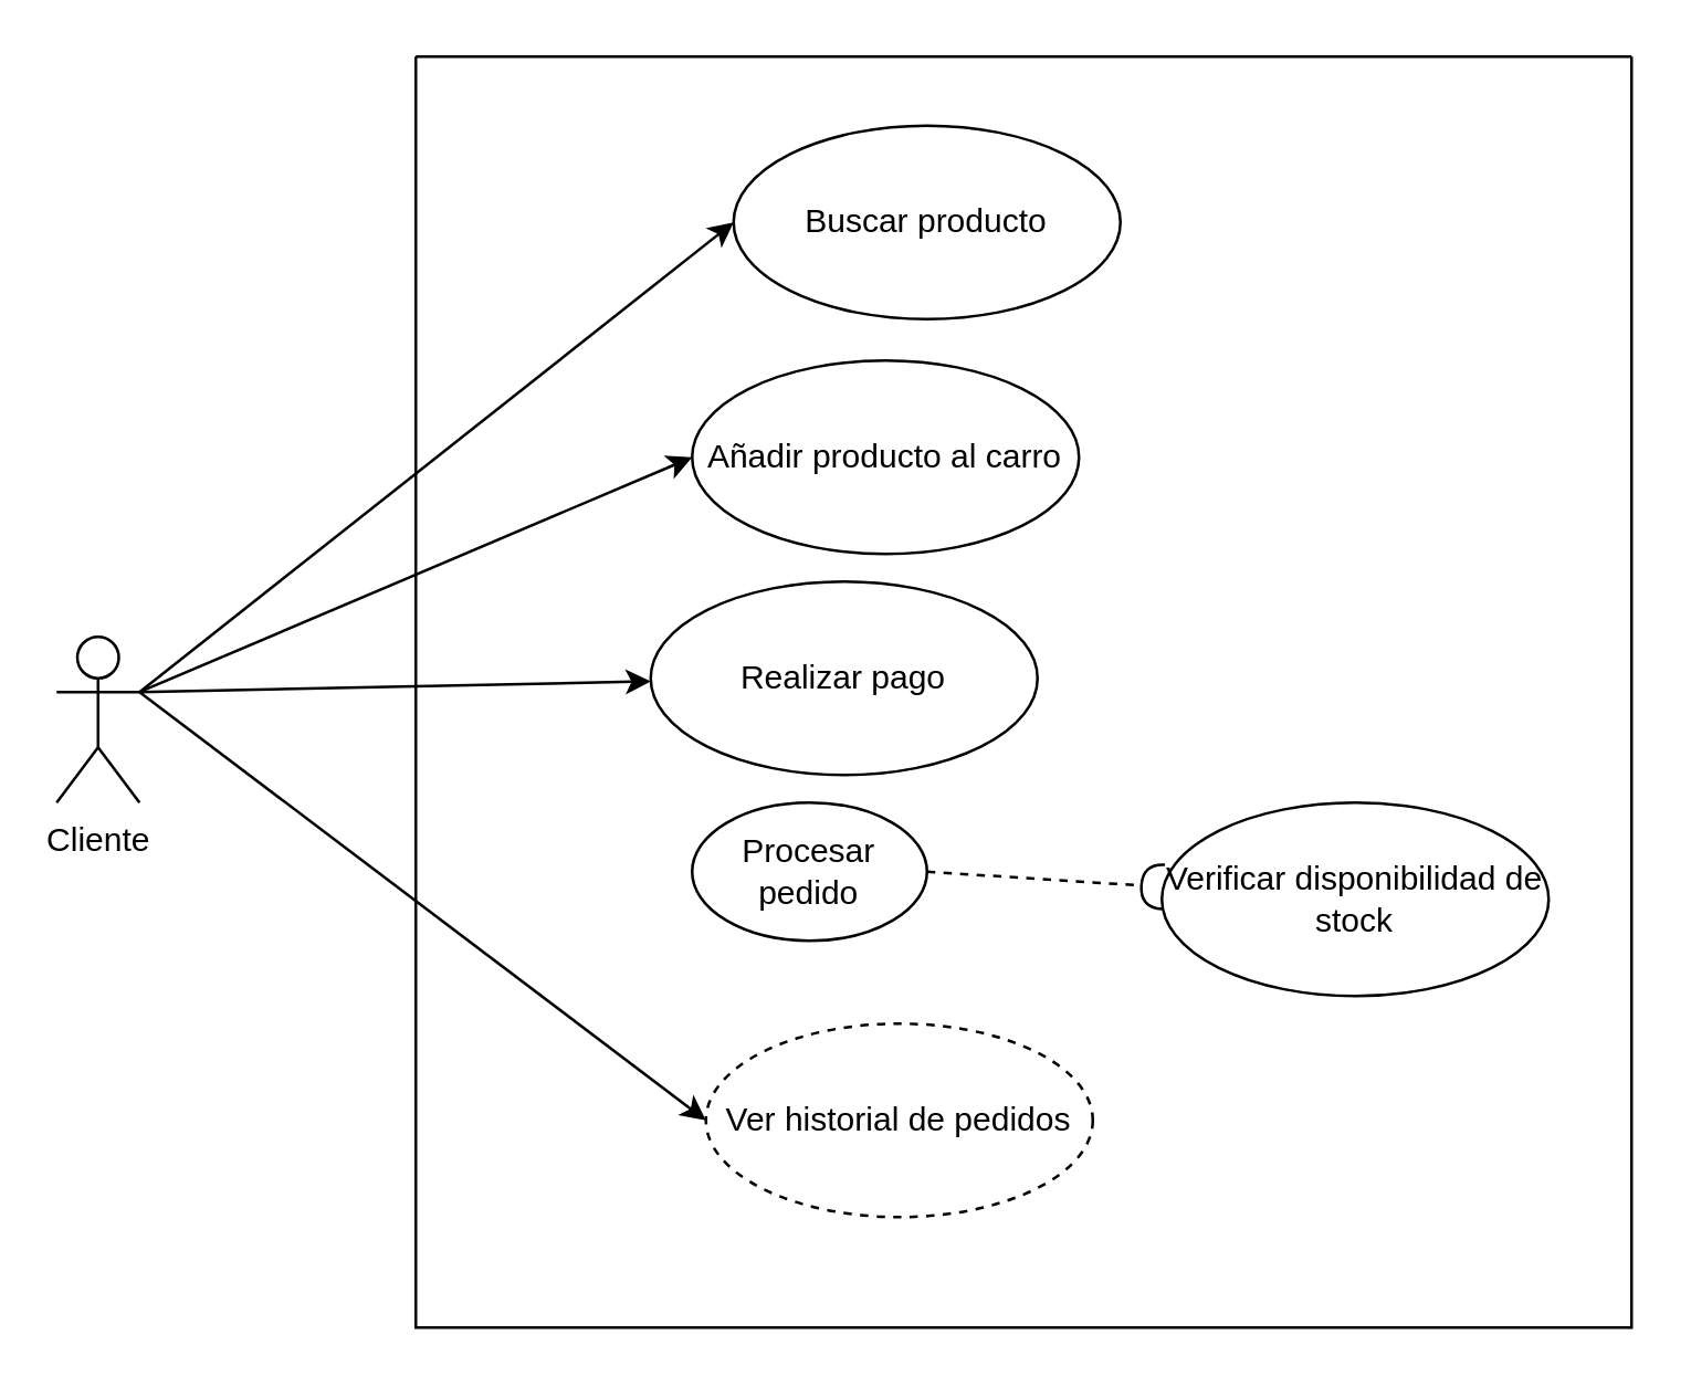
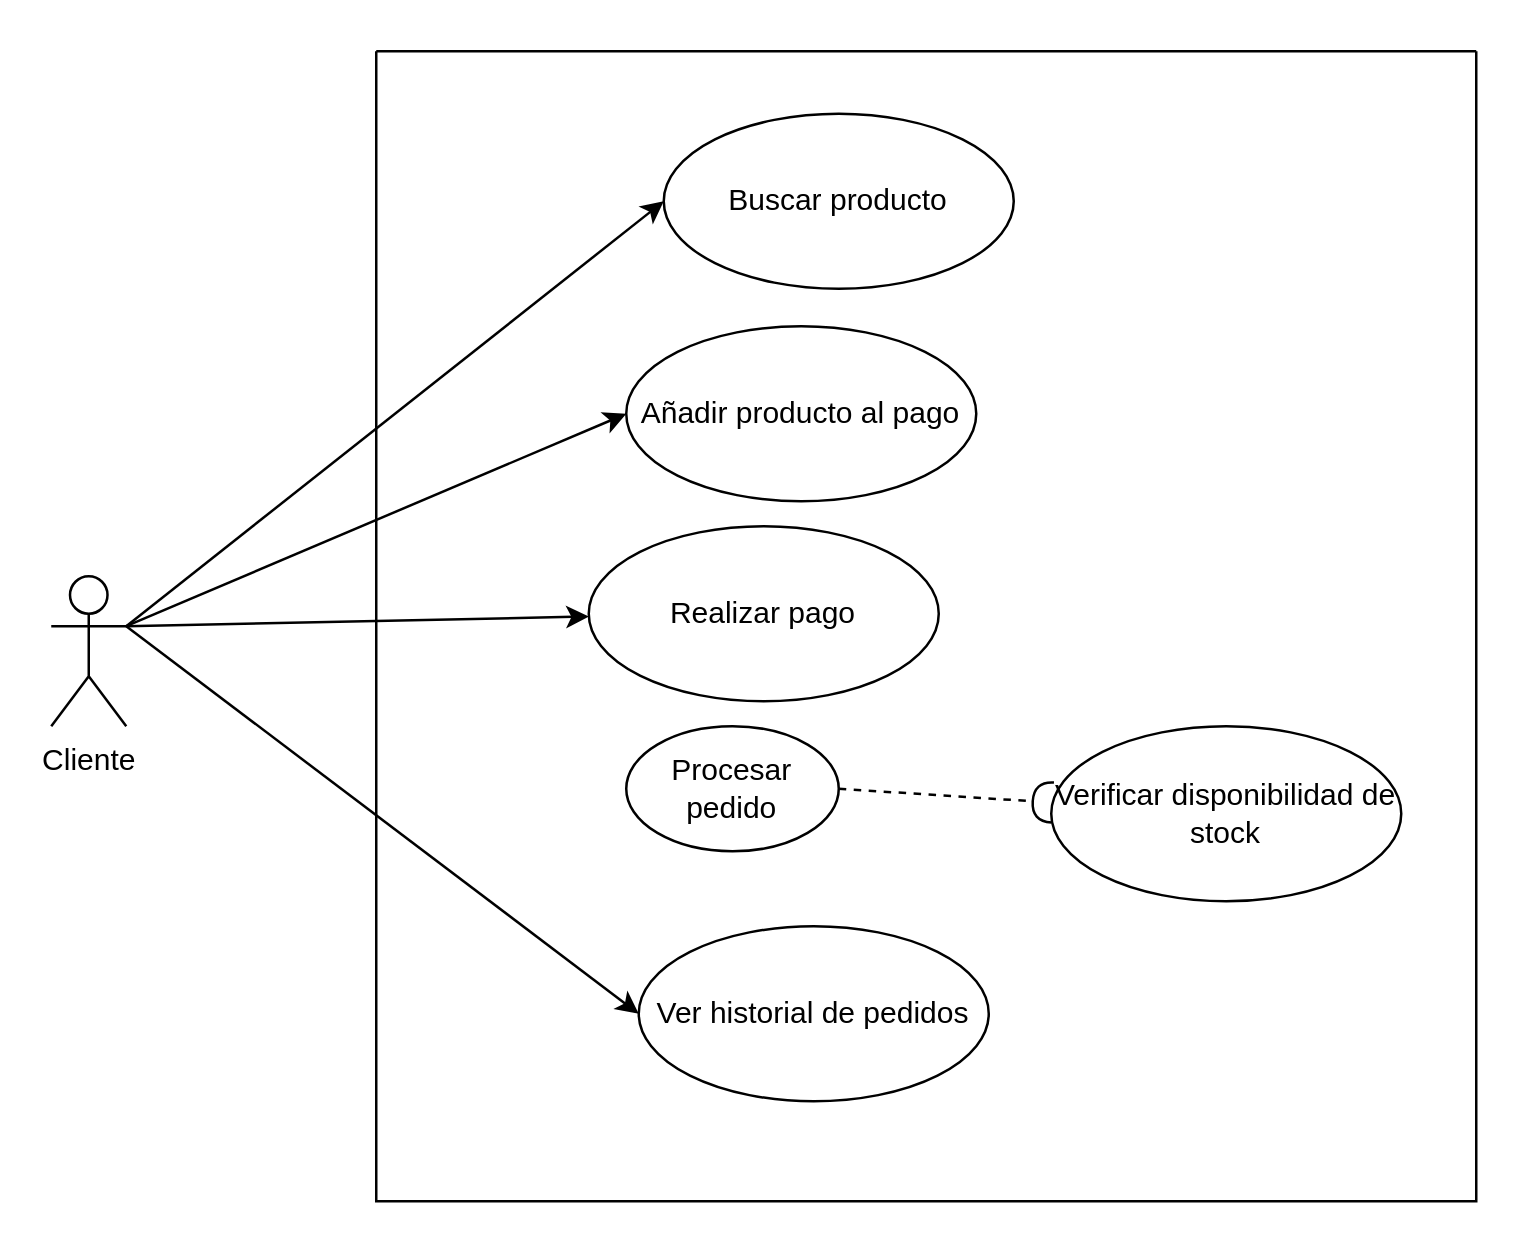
- <mxCell id="8" value="Añadir producto al carro" style="ellipse;whiteSpace=wrap;html=1;" parent="7" vertex="1"><mxGeometry x="100" y="110" width="140" height="70" as="geometry" /></mxCell>
+ <mxCell id="8" value="Añadir producto al pago" style="ellipse;whiteSpace=wrap;html=1;" parent="7" vertex="1"><mxGeometry x="100" y="110" width="140" height="70" as="geometry" /></mxCell>
- <mxCell id="14" value="Ver historial de pedidos" style="ellipse;whiteSpace=wrap;html=1;dashed=1;" parent="7" vertex="1"><mxGeometry x="105" y="350" width="140" height="70" as="geometry" /></mxCell>
+ <mxCell id="14" value="Ver historial de pedidos" style="ellipse;whiteSpace=wrap;html=1;" parent="7" vertex="1"><mxGeometry x="105" y="350" width="140" height="70" as="geometry" /></mxCell>
